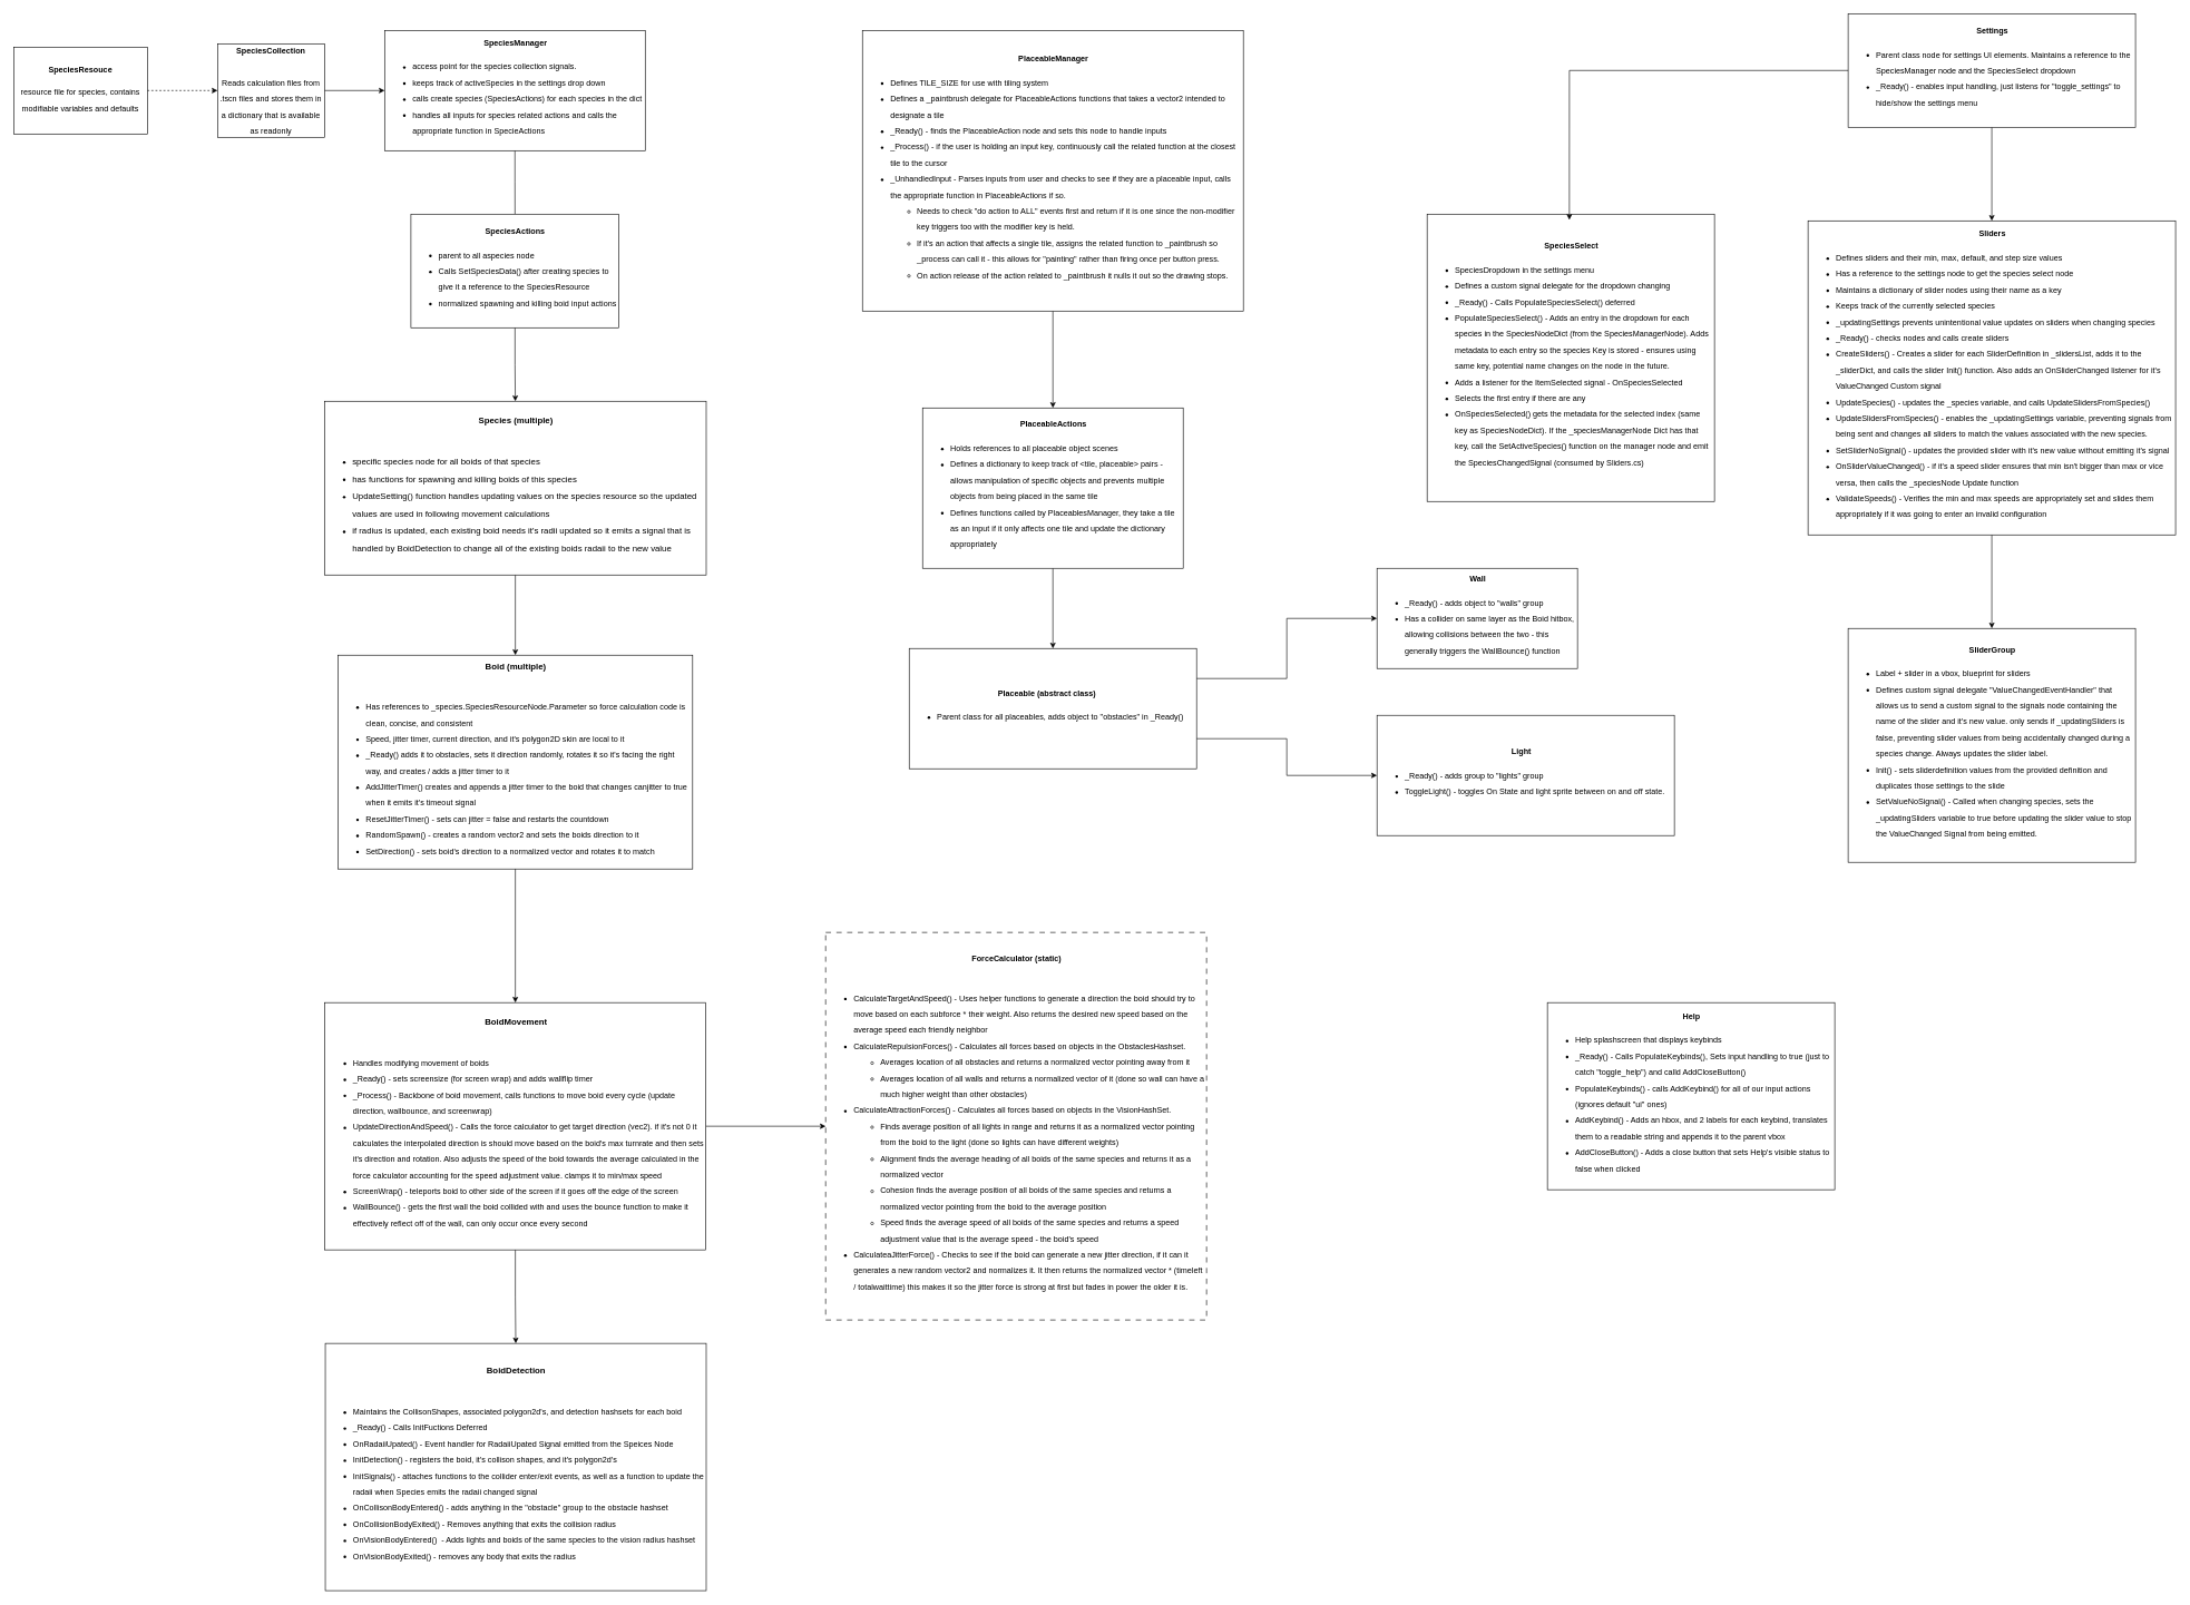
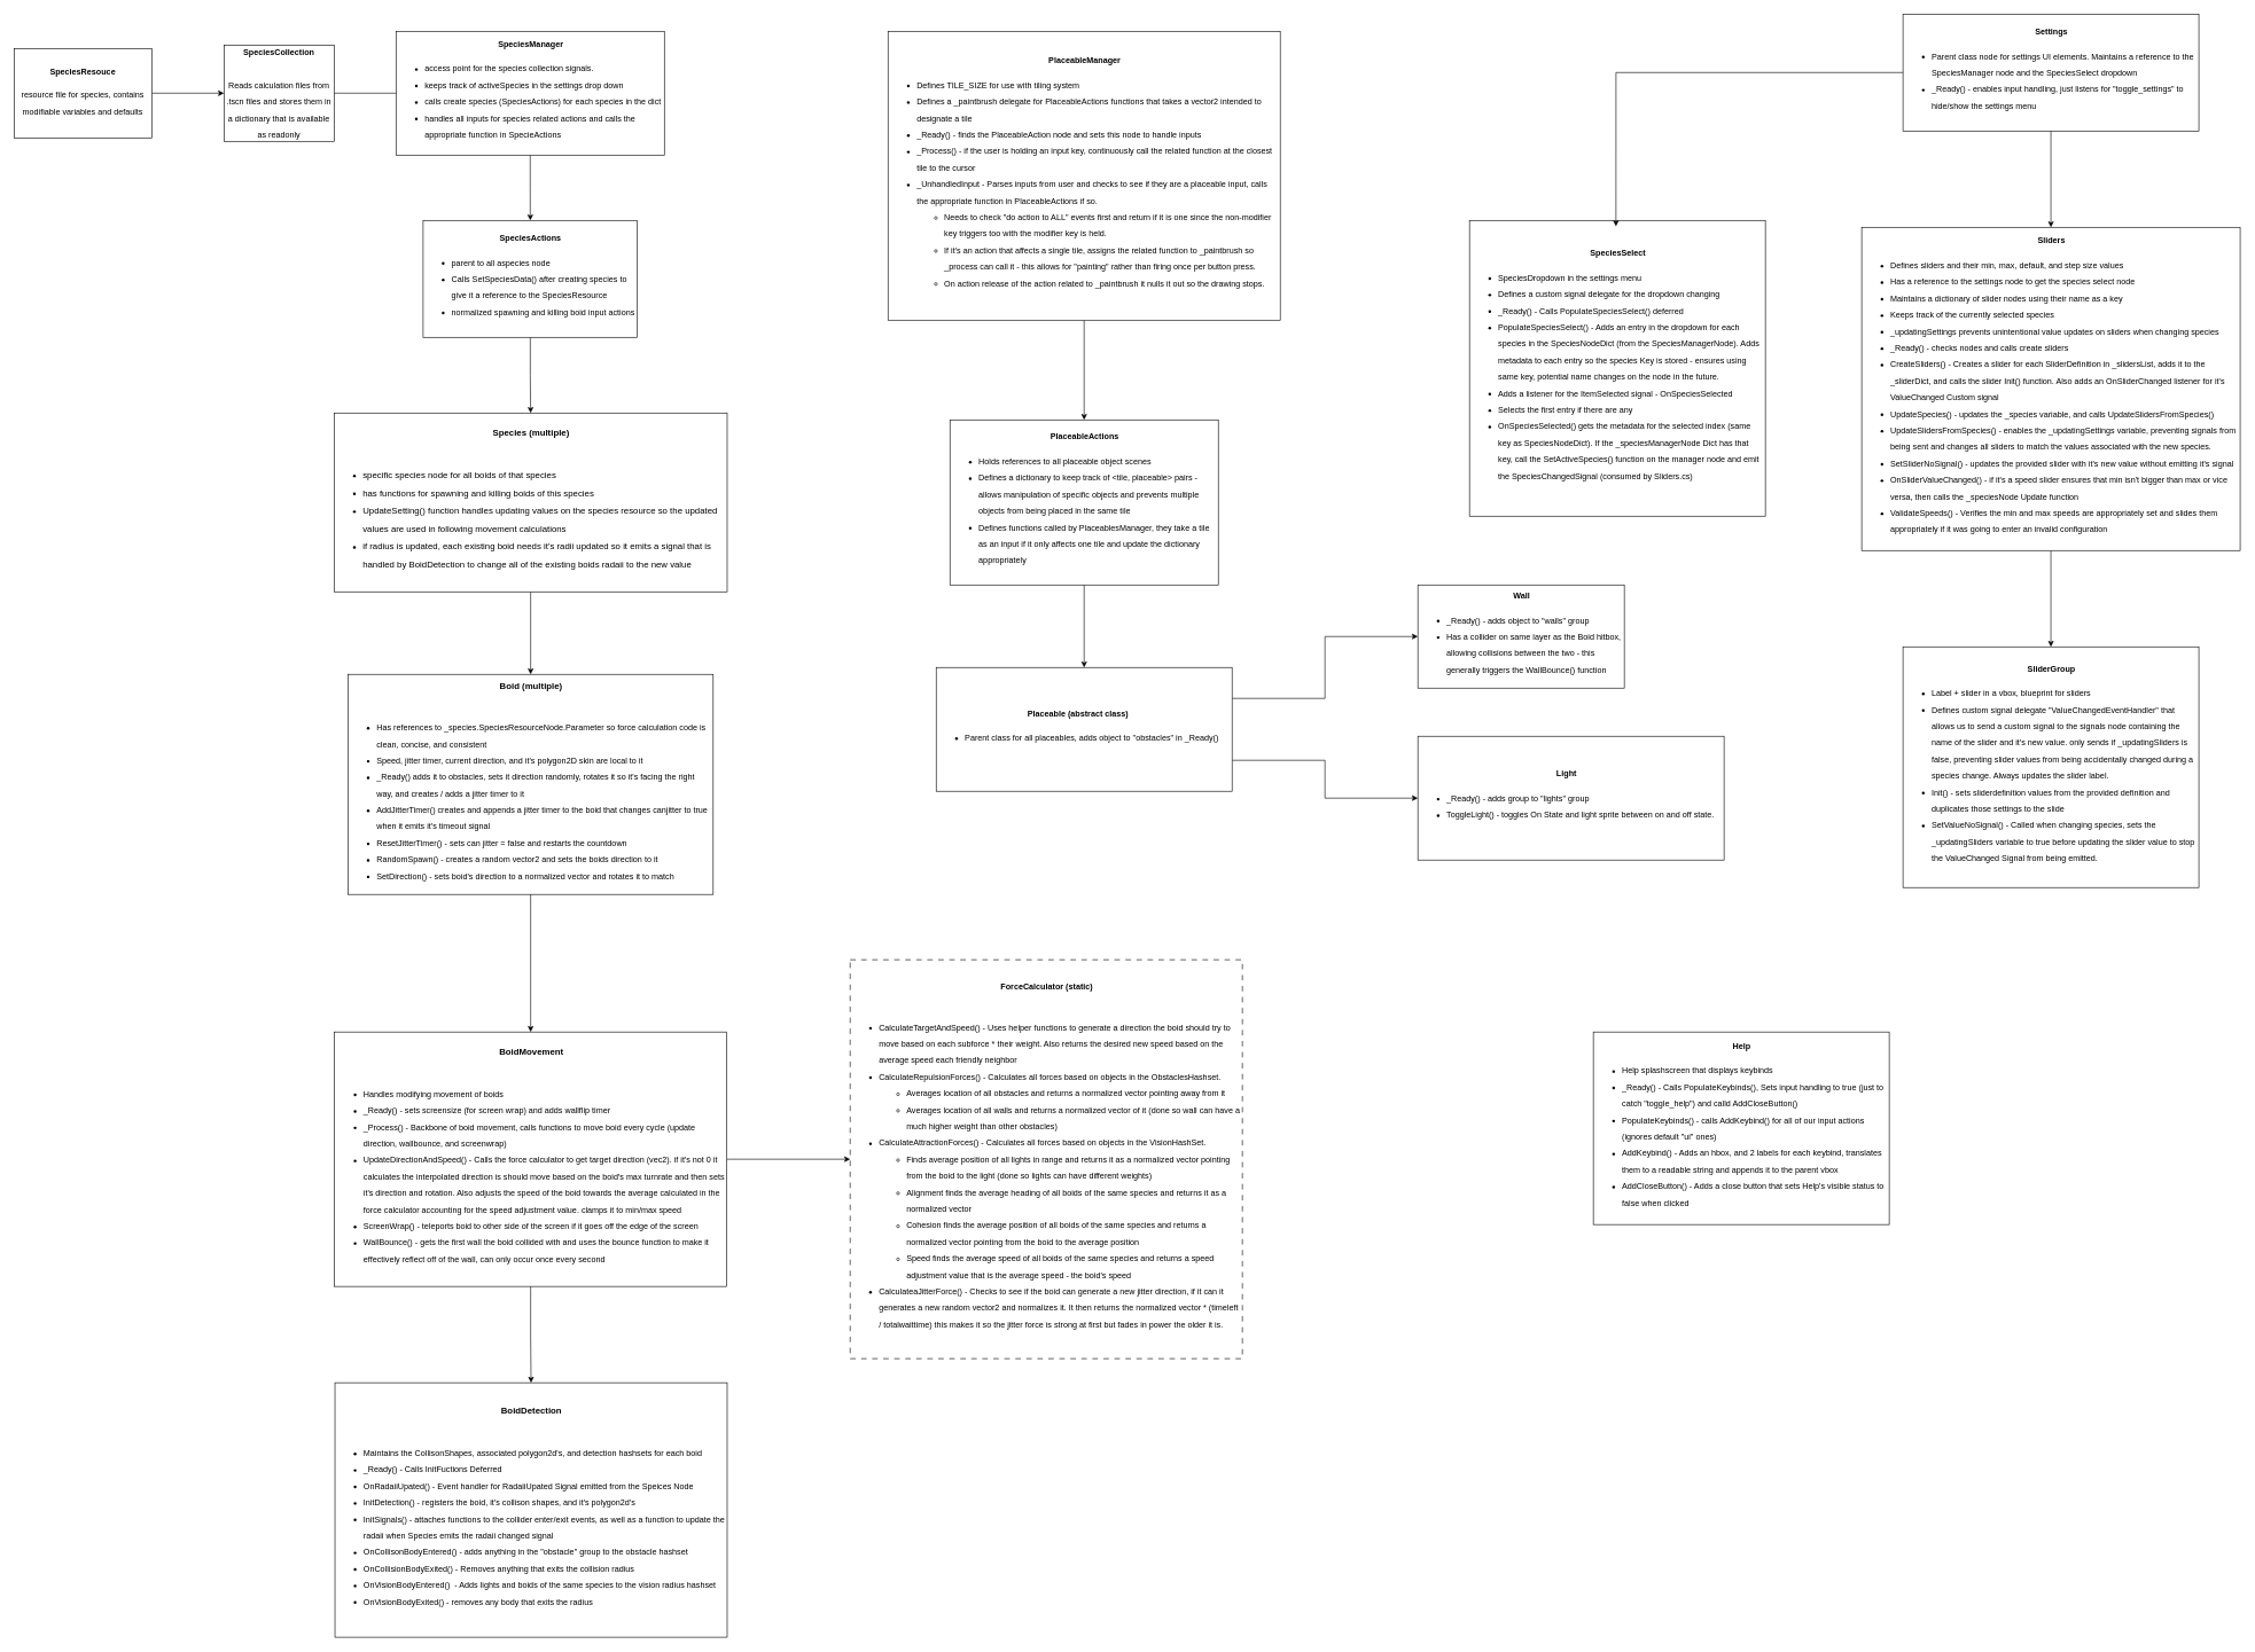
- <mxCell id="6" style="edgeStyle=orthogonalEdgeStyle;rounded=0;orthogonalLoop=1;jettySize=auto;html=1;entryX=0;entryY=0.5;entryDx=0;entryDy=0;dashed=1;" edge="1" parent="1" source="7" target="5"><mxGeometry relative="1" as="geometry" /></mxCell>
+ <mxCell id="6" style="edgeStyle=orthogonalEdgeStyle;rounded=0;orthogonalLoop=1;jettySize=auto;html=1;entryX=0;entryY=0.5;entryDx=0;entryDy=0;" edge="1" parent="1" source="7" target="5"><mxGeometry relative="1" as="geometry" /></mxCell>
- <mxCell id="4" value="" style="edgeStyle=orthogonalEdgeStyle;rounded=0;orthogonalLoop=1;jettySize=auto;html=1;" edge="1" parent="1" source="5" target="3"><mxGeometry relative="1" as="geometry" /></mxCell>
+ <mxCell id="4" value="" style="edgeStyle=orthogonalEdgeStyle;rounded=0;orthogonalLoop=1;jettySize=auto;html=1;endArrow=none;" edge="1" parent="1" source="5" target="3"><mxGeometry relative="1" as="geometry" /></mxCell>
- <mxCell id="2" value="" style="edgeStyle=orthogonalEdgeStyle;rounded=0;orthogonalLoop=1;jettySize=auto;html=1;endArrow=none;" edge="1" parent="1" source="3" target="9"><mxGeometry relative="1" as="geometry" /></mxCell>
+ <mxCell id="2" value="" style="edgeStyle=orthogonalEdgeStyle;rounded=0;orthogonalLoop=1;jettySize=auto;html=1;" edge="1" parent="1" source="3" target="9"><mxGeometry relative="1" as="geometry" /></mxCell>
